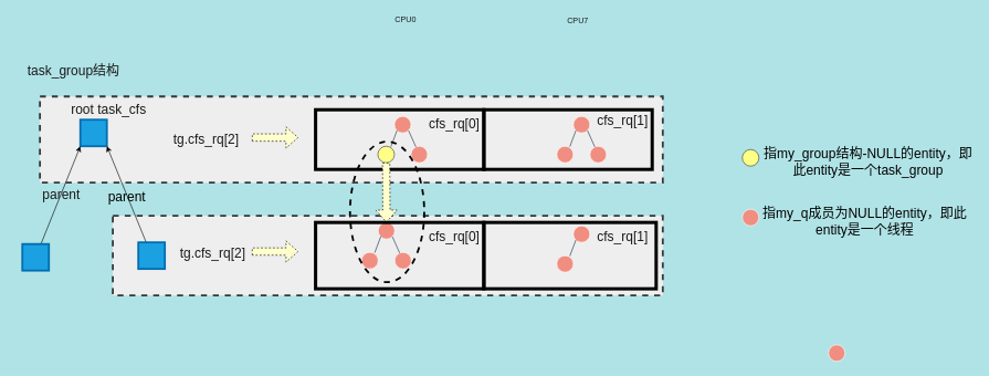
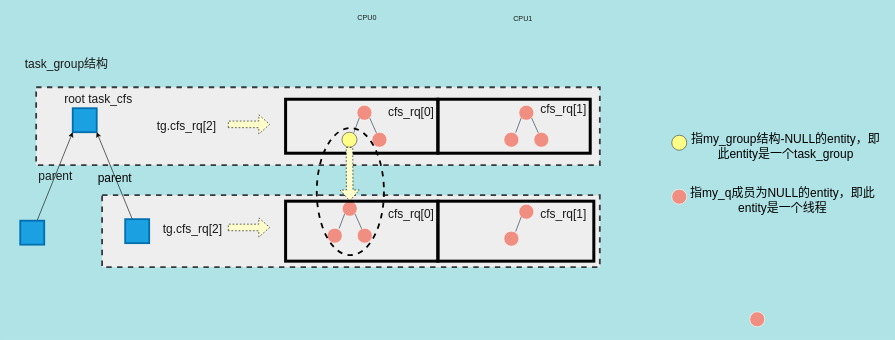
- <mxCell id="31" value="CPU7" style="text;html=1;strokeColor=none;fillColor=none;align=center;verticalAlign=middle;whiteSpace=wrap;rounded=0;sketch=0;fontColor=#1A1A1A;" vertex="1" parent="1"><mxGeometry x="851" y="30" width="40" as="geometry" /></mxCell>
+ <mxCell id="31" value="CPU1" style="text;html=1;strokeColor=none;fillColor=none;align=center;verticalAlign=middle;whiteSpace=wrap;rounded=0;sketch=0;fontColor=#1A1A1A;" vertex="1" parent="1"><mxGeometry x="851" y="30" width="40" as="geometry" /></mxCell>
